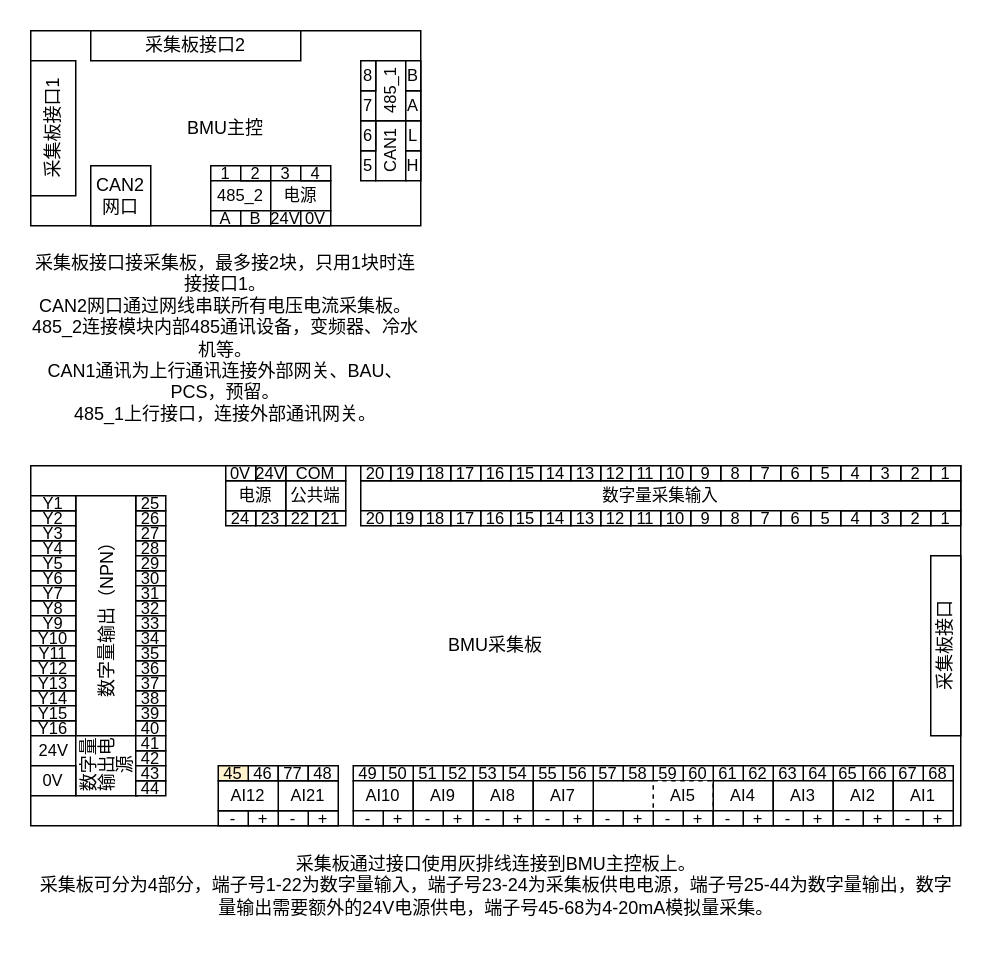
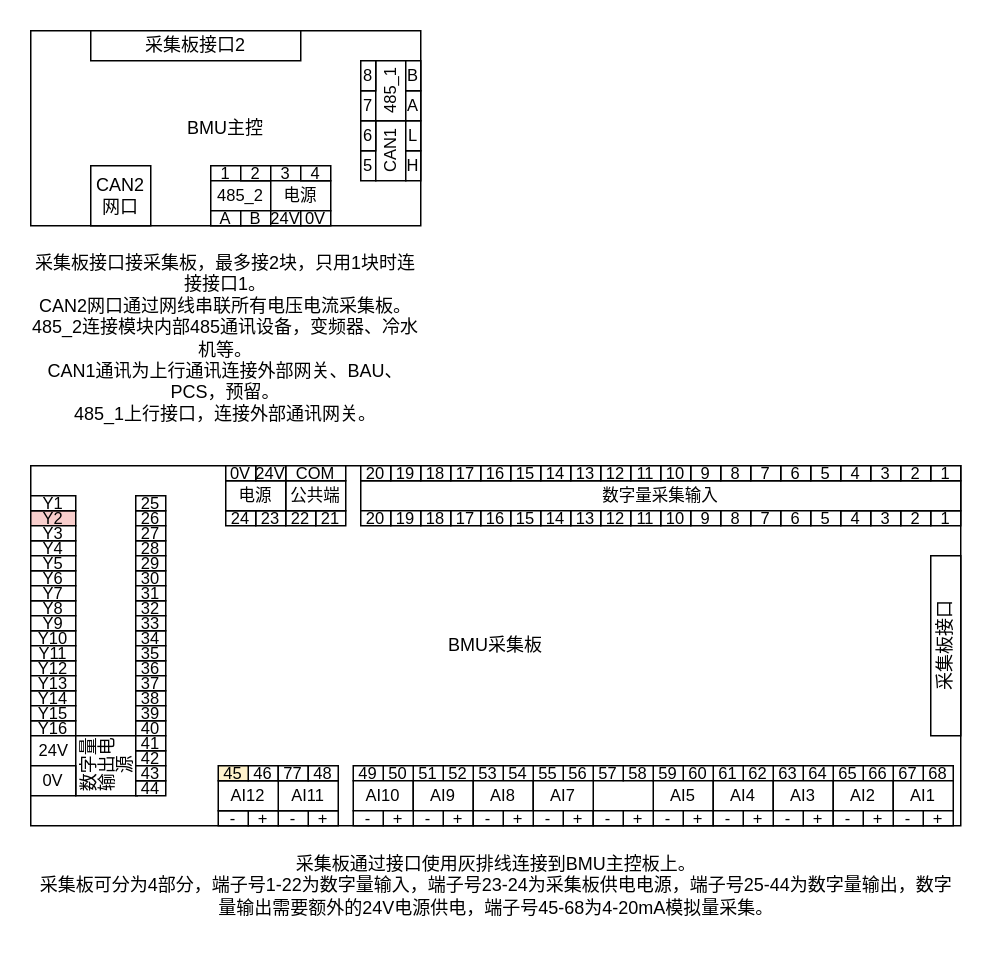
- <mxCell id="55" value="采集板接口1" style="rounded=0;whiteSpace=wrap;html=1;verticalAlign=middle;horizontal=0;align=center;fontFamily=Helvetica;" vertex="1" parent="1"><mxGeometry x="20" y="40" width="30" height="90" as="geometry" /></mxCell>
- <mxCell id="84" value="&lt;p style=&quot;line-height: 100%;&quot;&gt;&lt;font style=&quot;font-size: 11px;&quot;&gt;Y2&lt;/font&gt;&lt;/p&gt;" style="rounded=0;whiteSpace=wrap;html=1;fontSize=8;" vertex="1" parent="1"><mxGeometry x="20" y="340" width="30" height="10" as="geometry" /></mxCell>
+ <mxCell id="84" value="&lt;p style=&quot;line-height: 100%;&quot;&gt;&lt;font style=&quot;font-size: 11px;&quot;&gt;Y2&lt;/font&gt;&lt;/p&gt;" style="rounded=0;whiteSpace=wrap;html=1;fontSize=8;fillColor=#f8cecc;" vertex="1" parent="1"><mxGeometry x="20" y="340" width="30" height="10" as="geometry" /></mxCell>
- <mxCell id="83" value="&lt;p style=&quot;line-height: 100%; font-size: 12px;&quot;&gt;&lt;span style=&quot;font-size: 12px;&quot;&gt;数字量输出（NPN）&lt;/span&gt;&lt;/p&gt;" style="rounded=0;whiteSpace=wrap;html=1;fontSize=12;horizontal=0;" vertex="1" parent="1"><mxGeometry x="50" y="330" width="40" height="160" as="geometry" /></mxCell>
- <mxCell id="145" value="&lt;p style=&quot;line-height: 100%;&quot;&gt;&lt;span style=&quot;font-size: 11px;&quot;&gt;AI21&lt;/span&gt;&lt;/p&gt;" style="rounded=0;whiteSpace=wrap;html=1;fontSize=8;" vertex="1" parent="1"><mxGeometry x="185" y="520" width="40" height="20" as="geometry" /></mxCell>
+ <mxCell id="145" value="&lt;p style=&quot;line-height: 100%;&quot;&gt;&lt;span style=&quot;font-size: 11px;&quot;&gt;AI11&lt;/span&gt;&lt;/p&gt;" style="rounded=0;whiteSpace=wrap;html=1;fontSize=8;" vertex="1" parent="1"><mxGeometry x="185" y="520" width="40" height="20" as="geometry" /></mxCell>
- <mxCell id="155" value="&lt;p style=&quot;line-height: 100%;&quot;&gt;&lt;span style=&quot;font-size: 11px;&quot;&gt;AI5&lt;/span&gt;&lt;/p&gt;" style="rounded=0;whiteSpace=wrap;html=1;fontSize=8;dashed=1;" vertex="1" parent="1"><mxGeometry x="435" y="520" width="40" height="20" as="geometry" /></mxCell>
+ <mxCell id="155" value="&lt;p style=&quot;line-height: 100%;&quot;&gt;&lt;span style=&quot;font-size: 11px;&quot;&gt;AI5&lt;/span&gt;&lt;/p&gt;" style="rounded=0;whiteSpace=wrap;html=1;fontSize=8;" vertex="1" parent="1"><mxGeometry x="435" y="520" width="40" height="20" as="geometry" /></mxCell>
